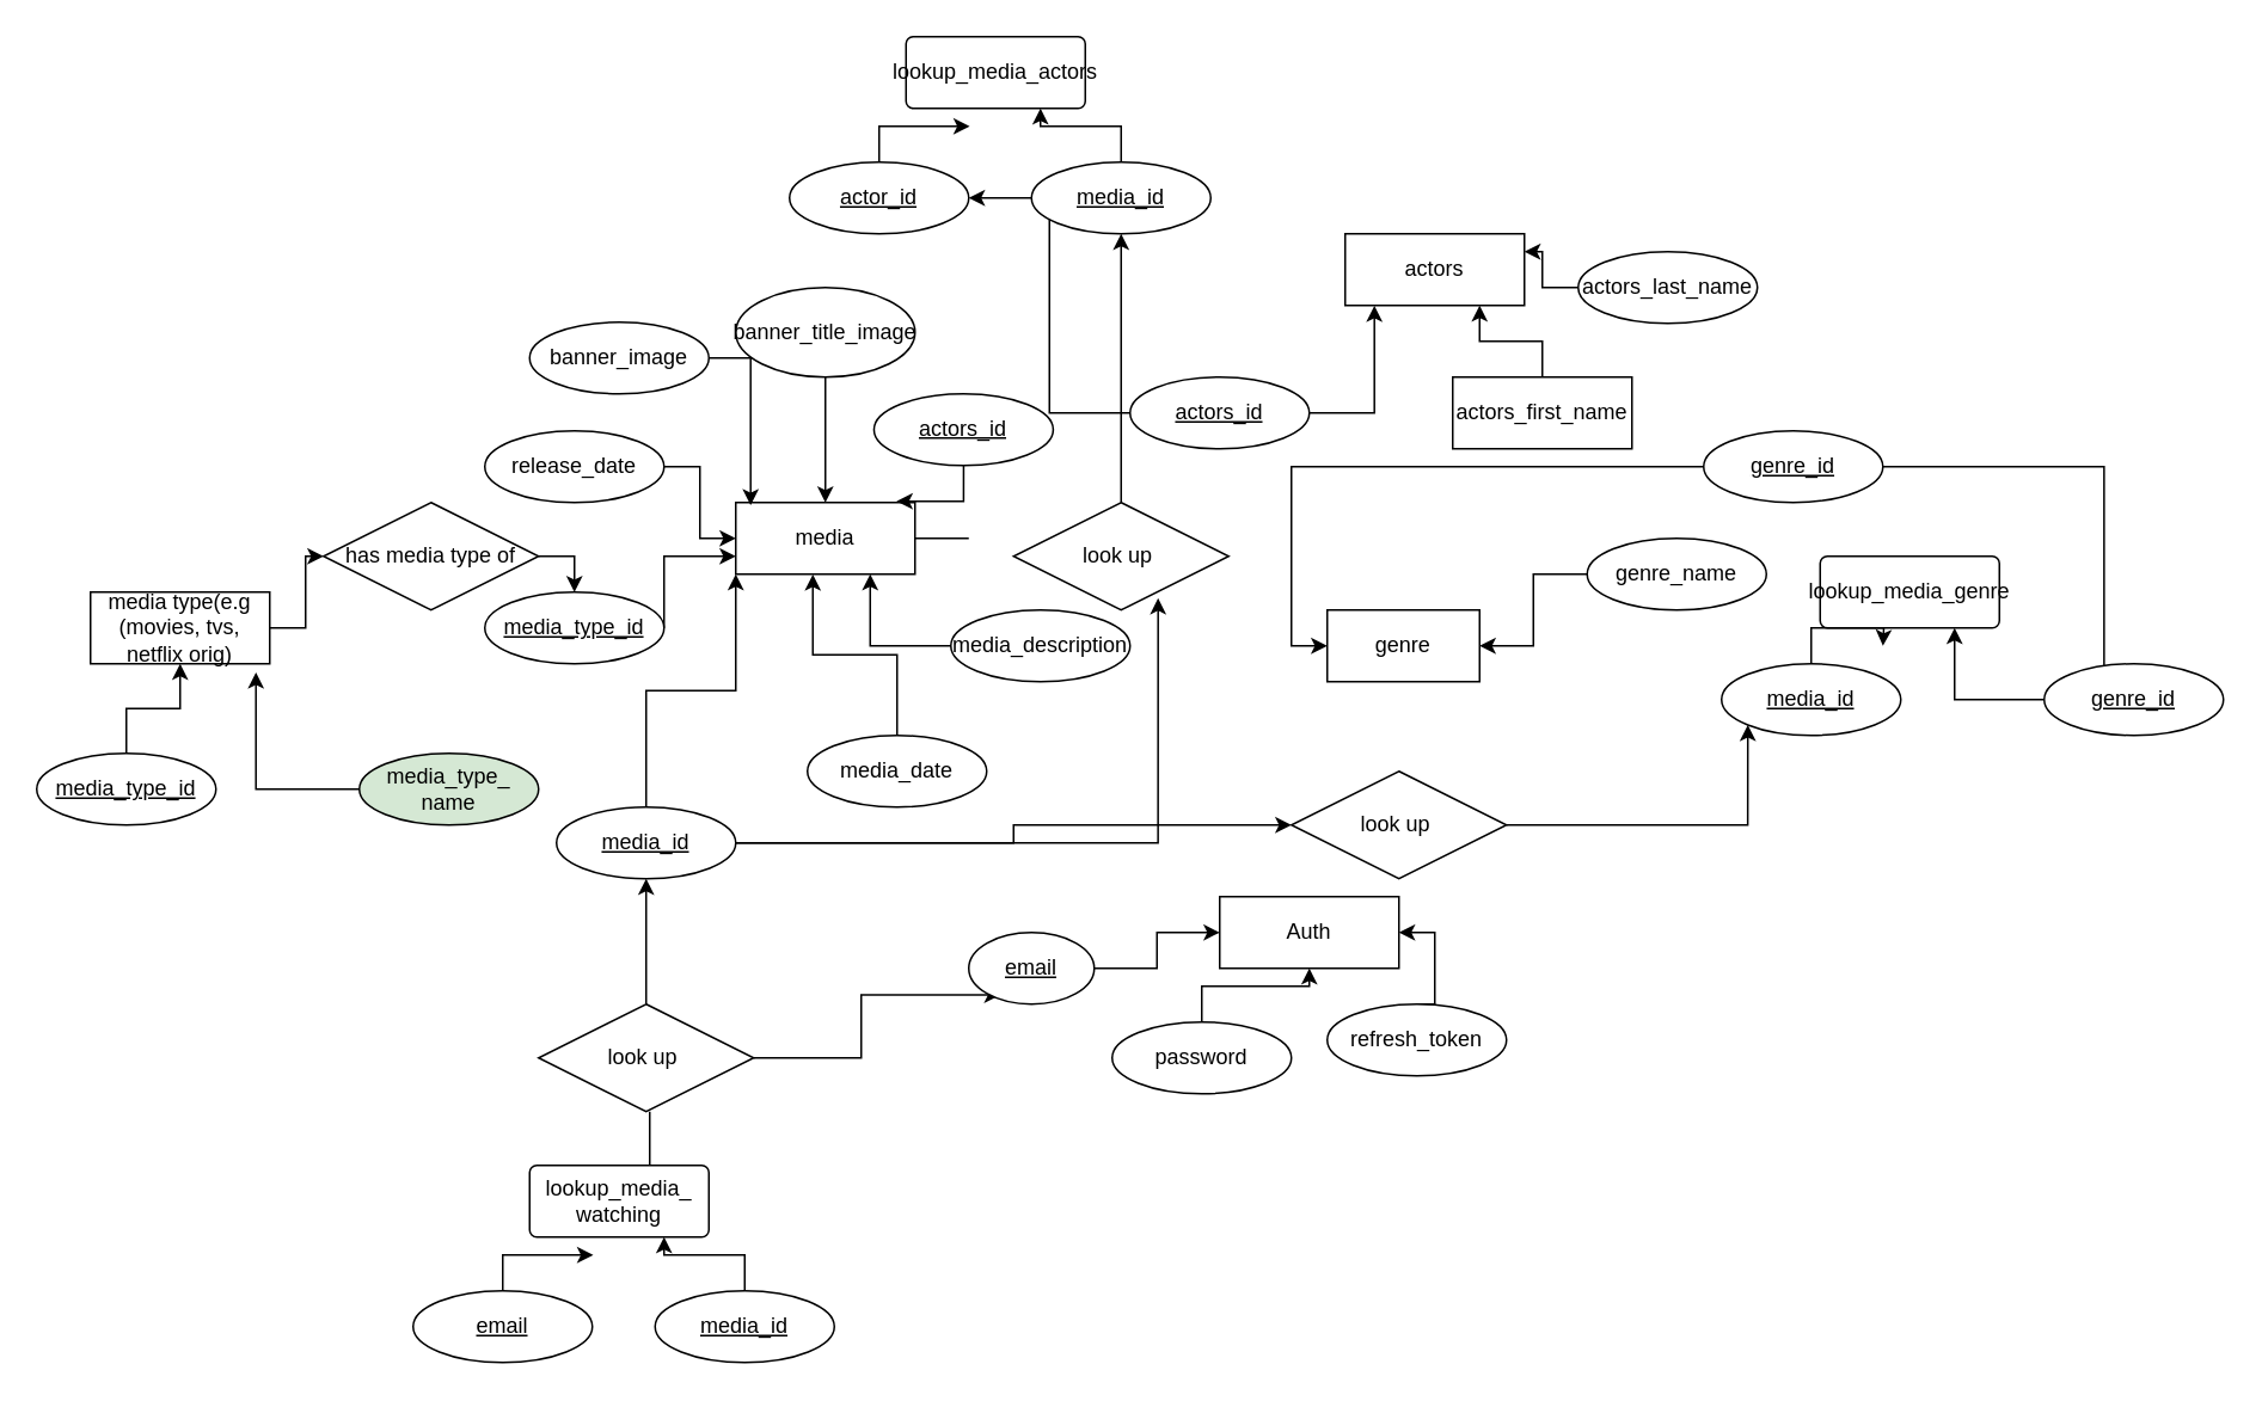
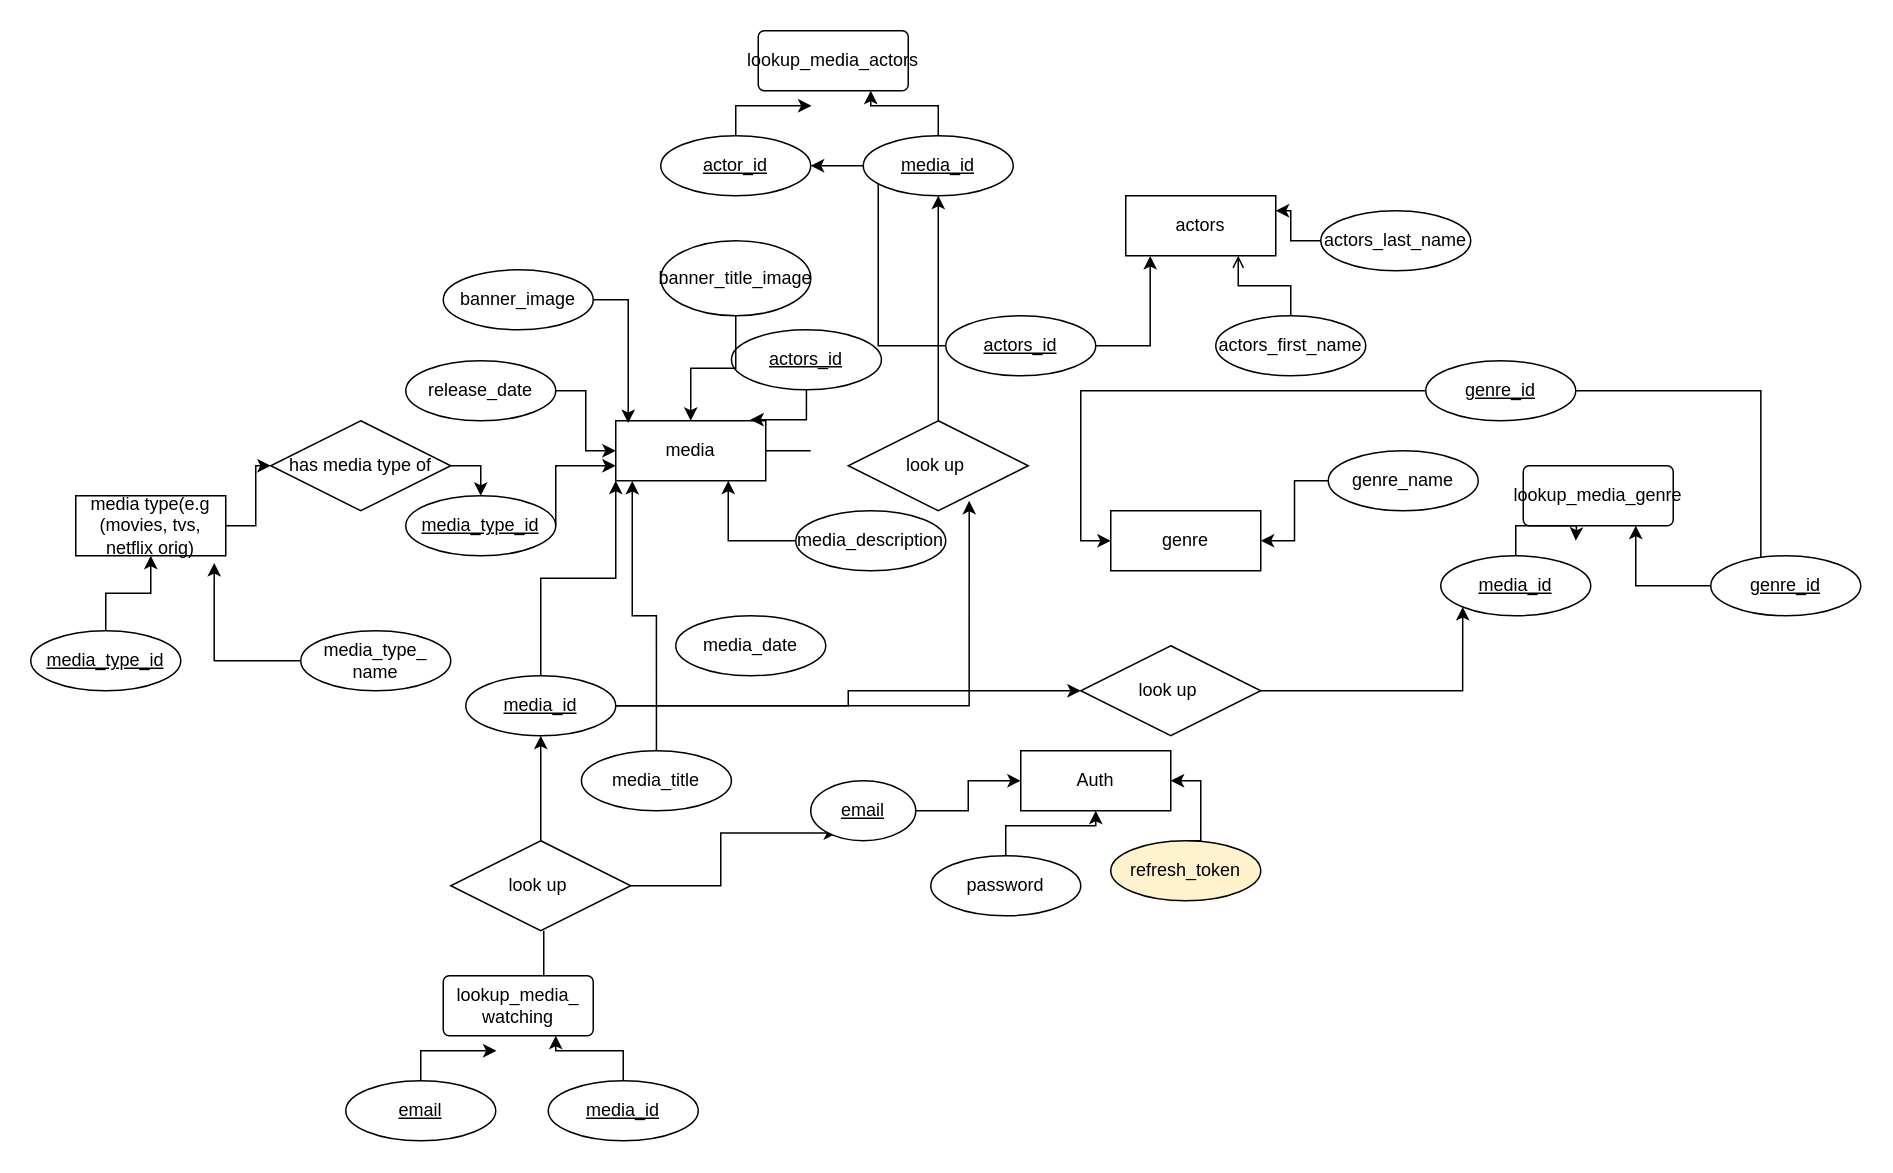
- <mxCell id="45" style="edgeStyle=orthogonalEdgeStyle;rounded=0;orthogonalLoop=1;jettySize=auto;html=1;entryX=0.75;entryY=1;entryDx=0;entryDy=0;" edge="1" parent="1" source="46" target="44"><mxGeometry relative="1" as="geometry"><mxPoint x="860" y="160" as="targetPoint" /></mxGeometry></mxCell>
+ <mxCell id="45" style="edgeStyle=orthogonalEdgeStyle;rounded=0;orthogonalLoop=1;jettySize=auto;html=1;entryX=0.75;entryY=1;entryDx=0;entryDy=0;endArrow=open;" edge="1" parent="1" source="46" target="44"><mxGeometry relative="1" as="geometry"><mxPoint x="860" y="160" as="targetPoint" /></mxGeometry></mxCell>
- <mxCell id="43" value="banner_title_image" style="ellipse;whiteSpace=wrap;html=1;align=center;" vertex="1" parent="1"><mxGeometry x="410" y="160" width="100" height="50" as="geometry" /></mxCell>
+ <mxCell id="43" value="banner_title_image" style="ellipse;whiteSpace=wrap;html=1;align=center;" vertex="1" parent="1"><mxGeometry x="440" y="160" width="100" height="50" as="geometry" /></mxCell>
- <mxCell id="46" value="actors_first_name" style="whiteSpace=wrap;html=1;align=center;rounded=0;" vertex="1" parent="1"><mxGeometry x="810" y="210" width="100" height="40" as="geometry" /></mxCell>
+ <mxCell id="46" value="actors_first_name" style="ellipse;whiteSpace=wrap;html=1;align=center;" vertex="1" parent="1"><mxGeometry x="810" y="210" width="100" height="40" as="geometry" /></mxCell>
- <mxCell id="7" value="genre" style="whiteSpace=wrap;html=1;align=center;" vertex="1" parent="1"><mxGeometry x="740" y="340" width="85" height="40" as="geometry" /></mxCell>
+ <mxCell id="7" value="genre" style="whiteSpace=wrap;html=1;align=center;" vertex="1" parent="1"><mxGeometry x="740" y="340" width="100" height="40" as="geometry" /></mxCell>
- <mxCell id="11" style="edgeStyle=orthogonalEdgeStyle;rounded=0;orthogonalLoop=1;jettySize=auto;html=1;entryX=0.43;entryY=1.004;entryDx=0;entryDy=0;entryPerimeter=0;" edge="1" parent="1" source="12" target="8"><mxGeometry relative="1" as="geometry"><mxPoint x="480" y="320" as="targetPoint" /></mxGeometry></mxCell>
+ <mxCell id="9" style="edgeStyle=orthogonalEdgeStyle;rounded=0;orthogonalLoop=1;jettySize=auto;html=1;entryX=0.11;entryY=1.004;entryDx=0;entryDy=0;entryPerimeter=0;" edge="1" parent="1" source="10" target="8"><mxGeometry relative="1" as="geometry" /></mxCell>
- <mxCell id="56" value="media_type_&lt;br&gt;name" style="ellipse;whiteSpace=wrap;html=1;align=center;fillColor=#d5e8d4;" vertex="1" parent="1"><mxGeometry x="200" y="420" width="100" height="40" as="geometry" /></mxCell>
+ <mxCell id="56" value="media_type_&lt;br&gt;name" style="ellipse;whiteSpace=wrap;html=1;align=center;" vertex="1" parent="1"><mxGeometry x="200" y="420" width="100" height="40" as="geometry" /></mxCell>
+ <mxCell id="10" value="media_title" style="ellipse;whiteSpace=wrap;html=1;align=center;" vertex="1" parent="1"><mxGeometry x="387.12" y="500" width="100" height="40" as="geometry" /></mxCell>
- <mxCell id="21" value="refresh_token" style="ellipse;whiteSpace=wrap;html=1;align=center;" vertex="1" parent="1"><mxGeometry x="740" y="560" width="100" height="40" as="geometry" /></mxCell>
+ <mxCell id="21" value="refresh_token" style="ellipse;whiteSpace=wrap;html=1;align=center;fillColor=#fff2cc;" vertex="1" parent="1"><mxGeometry x="740" y="560" width="100" height="40" as="geometry" /></mxCell>
